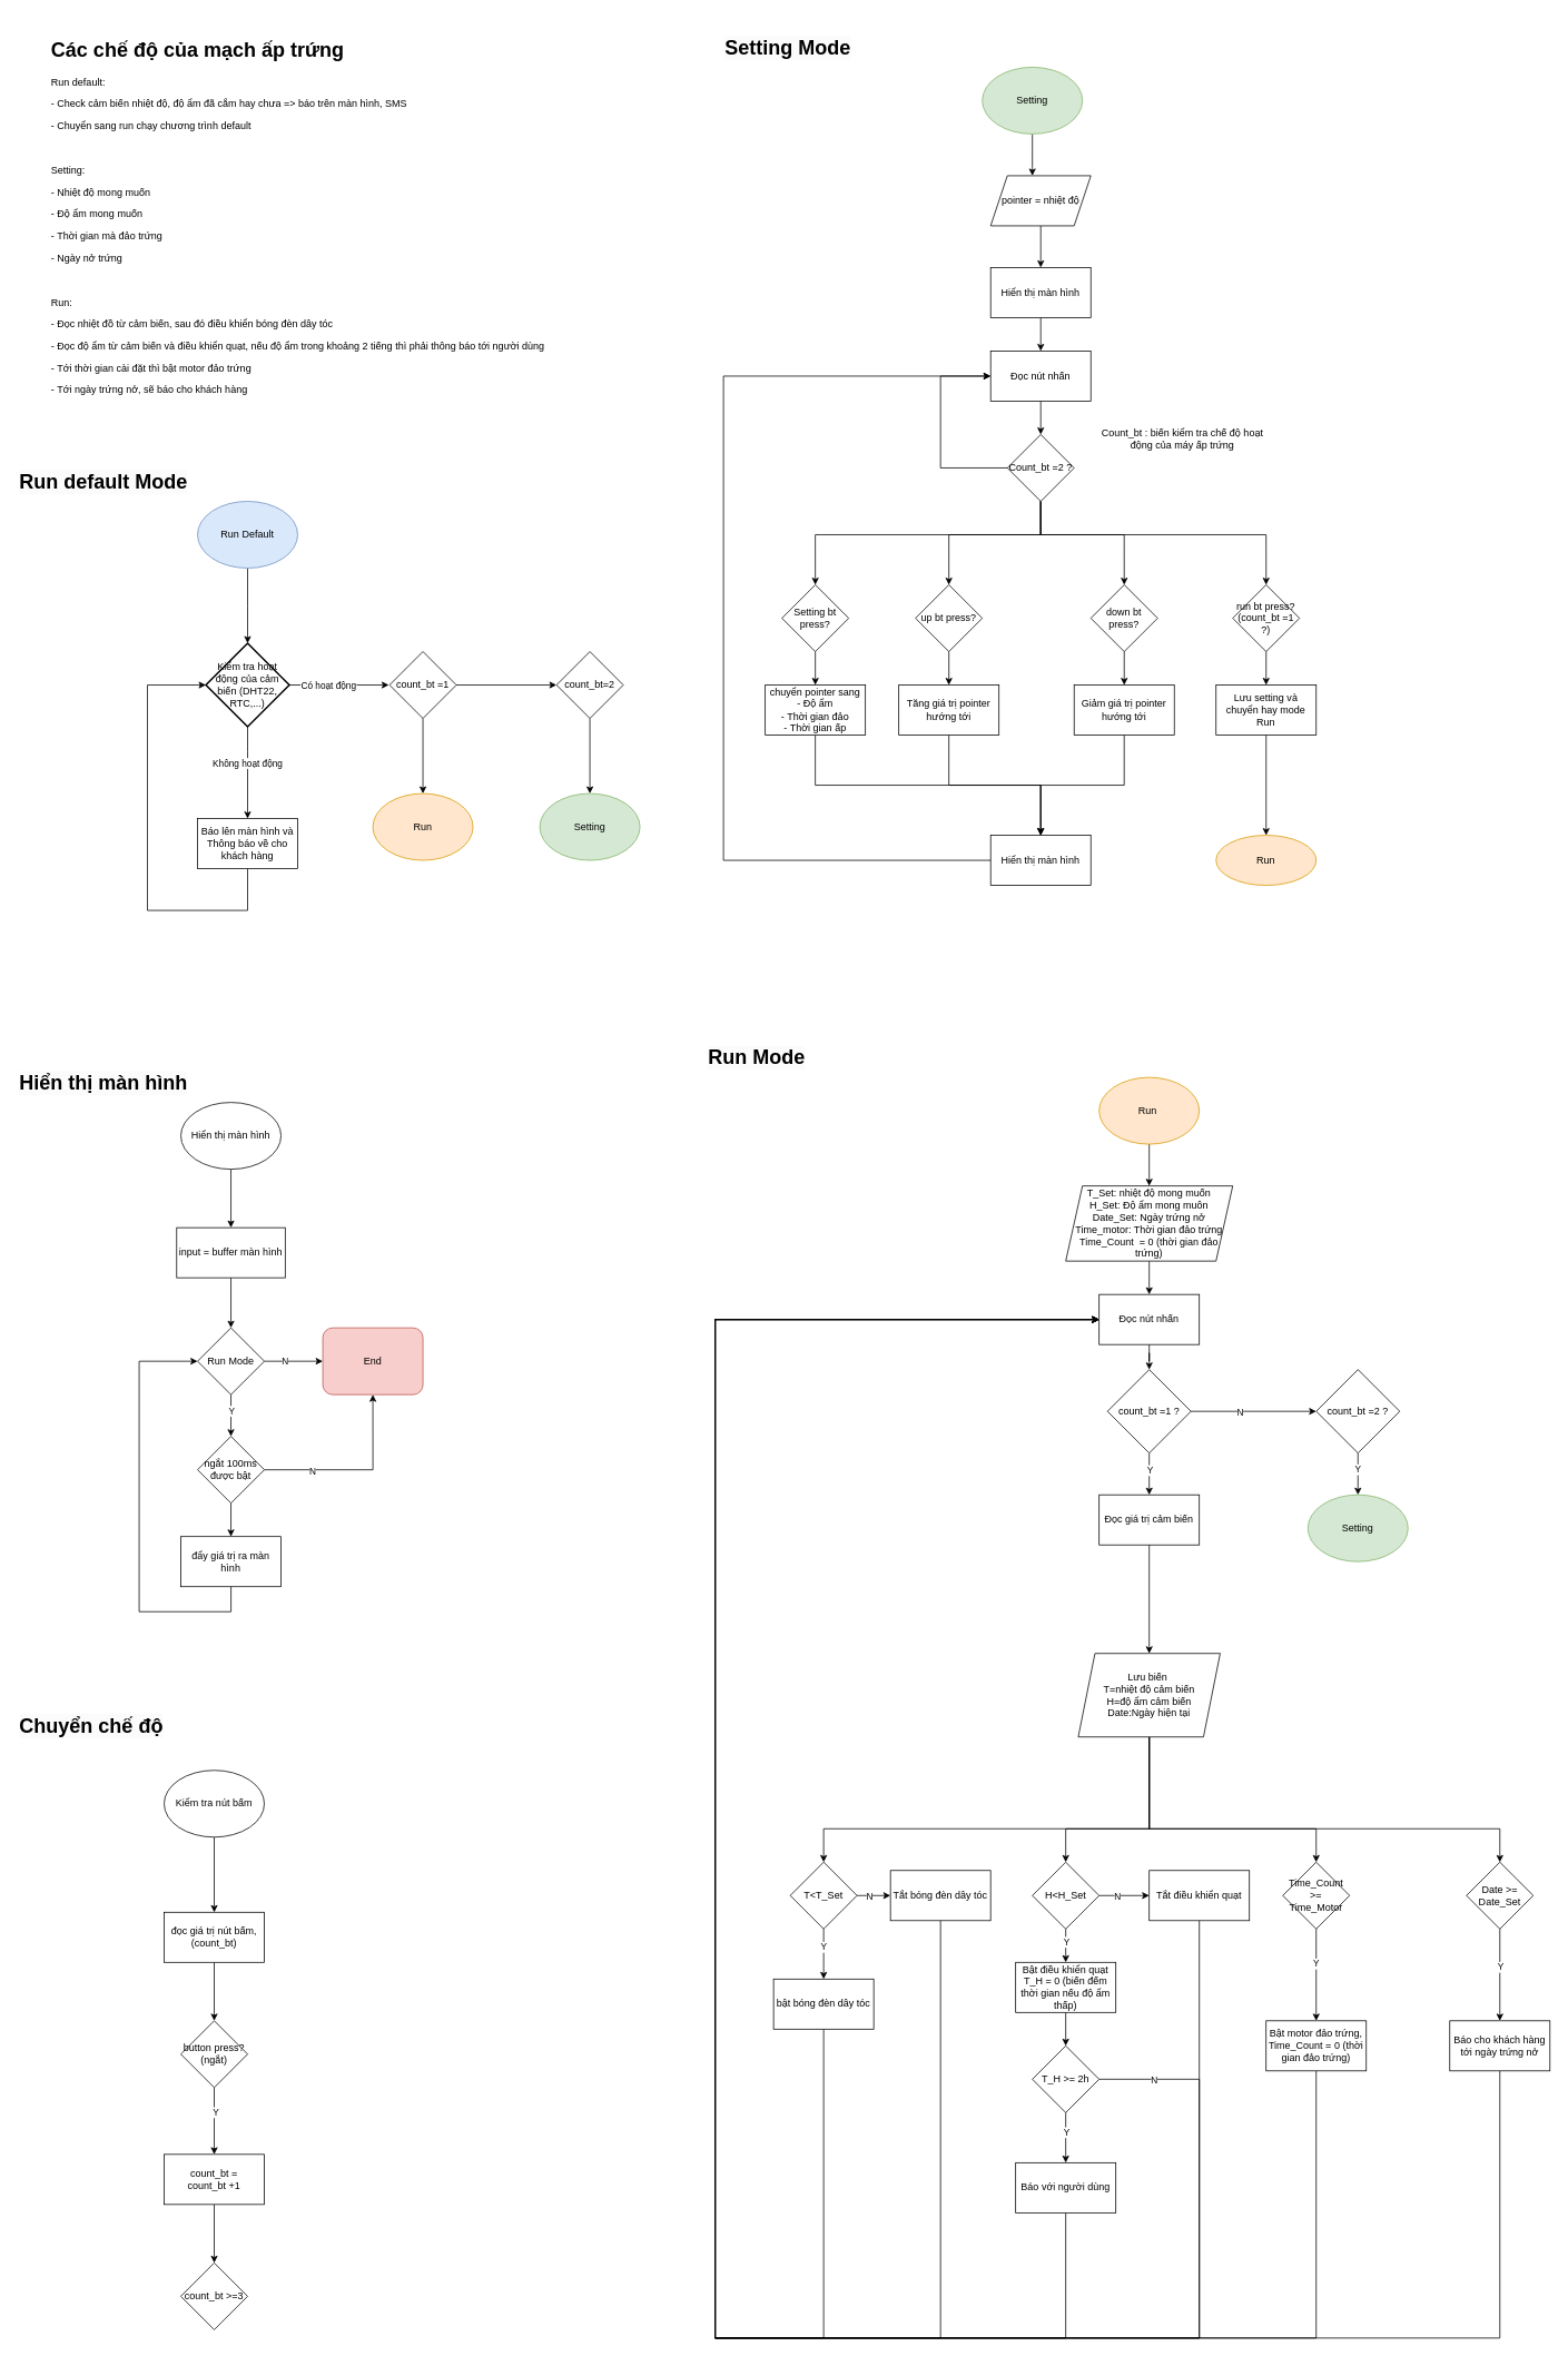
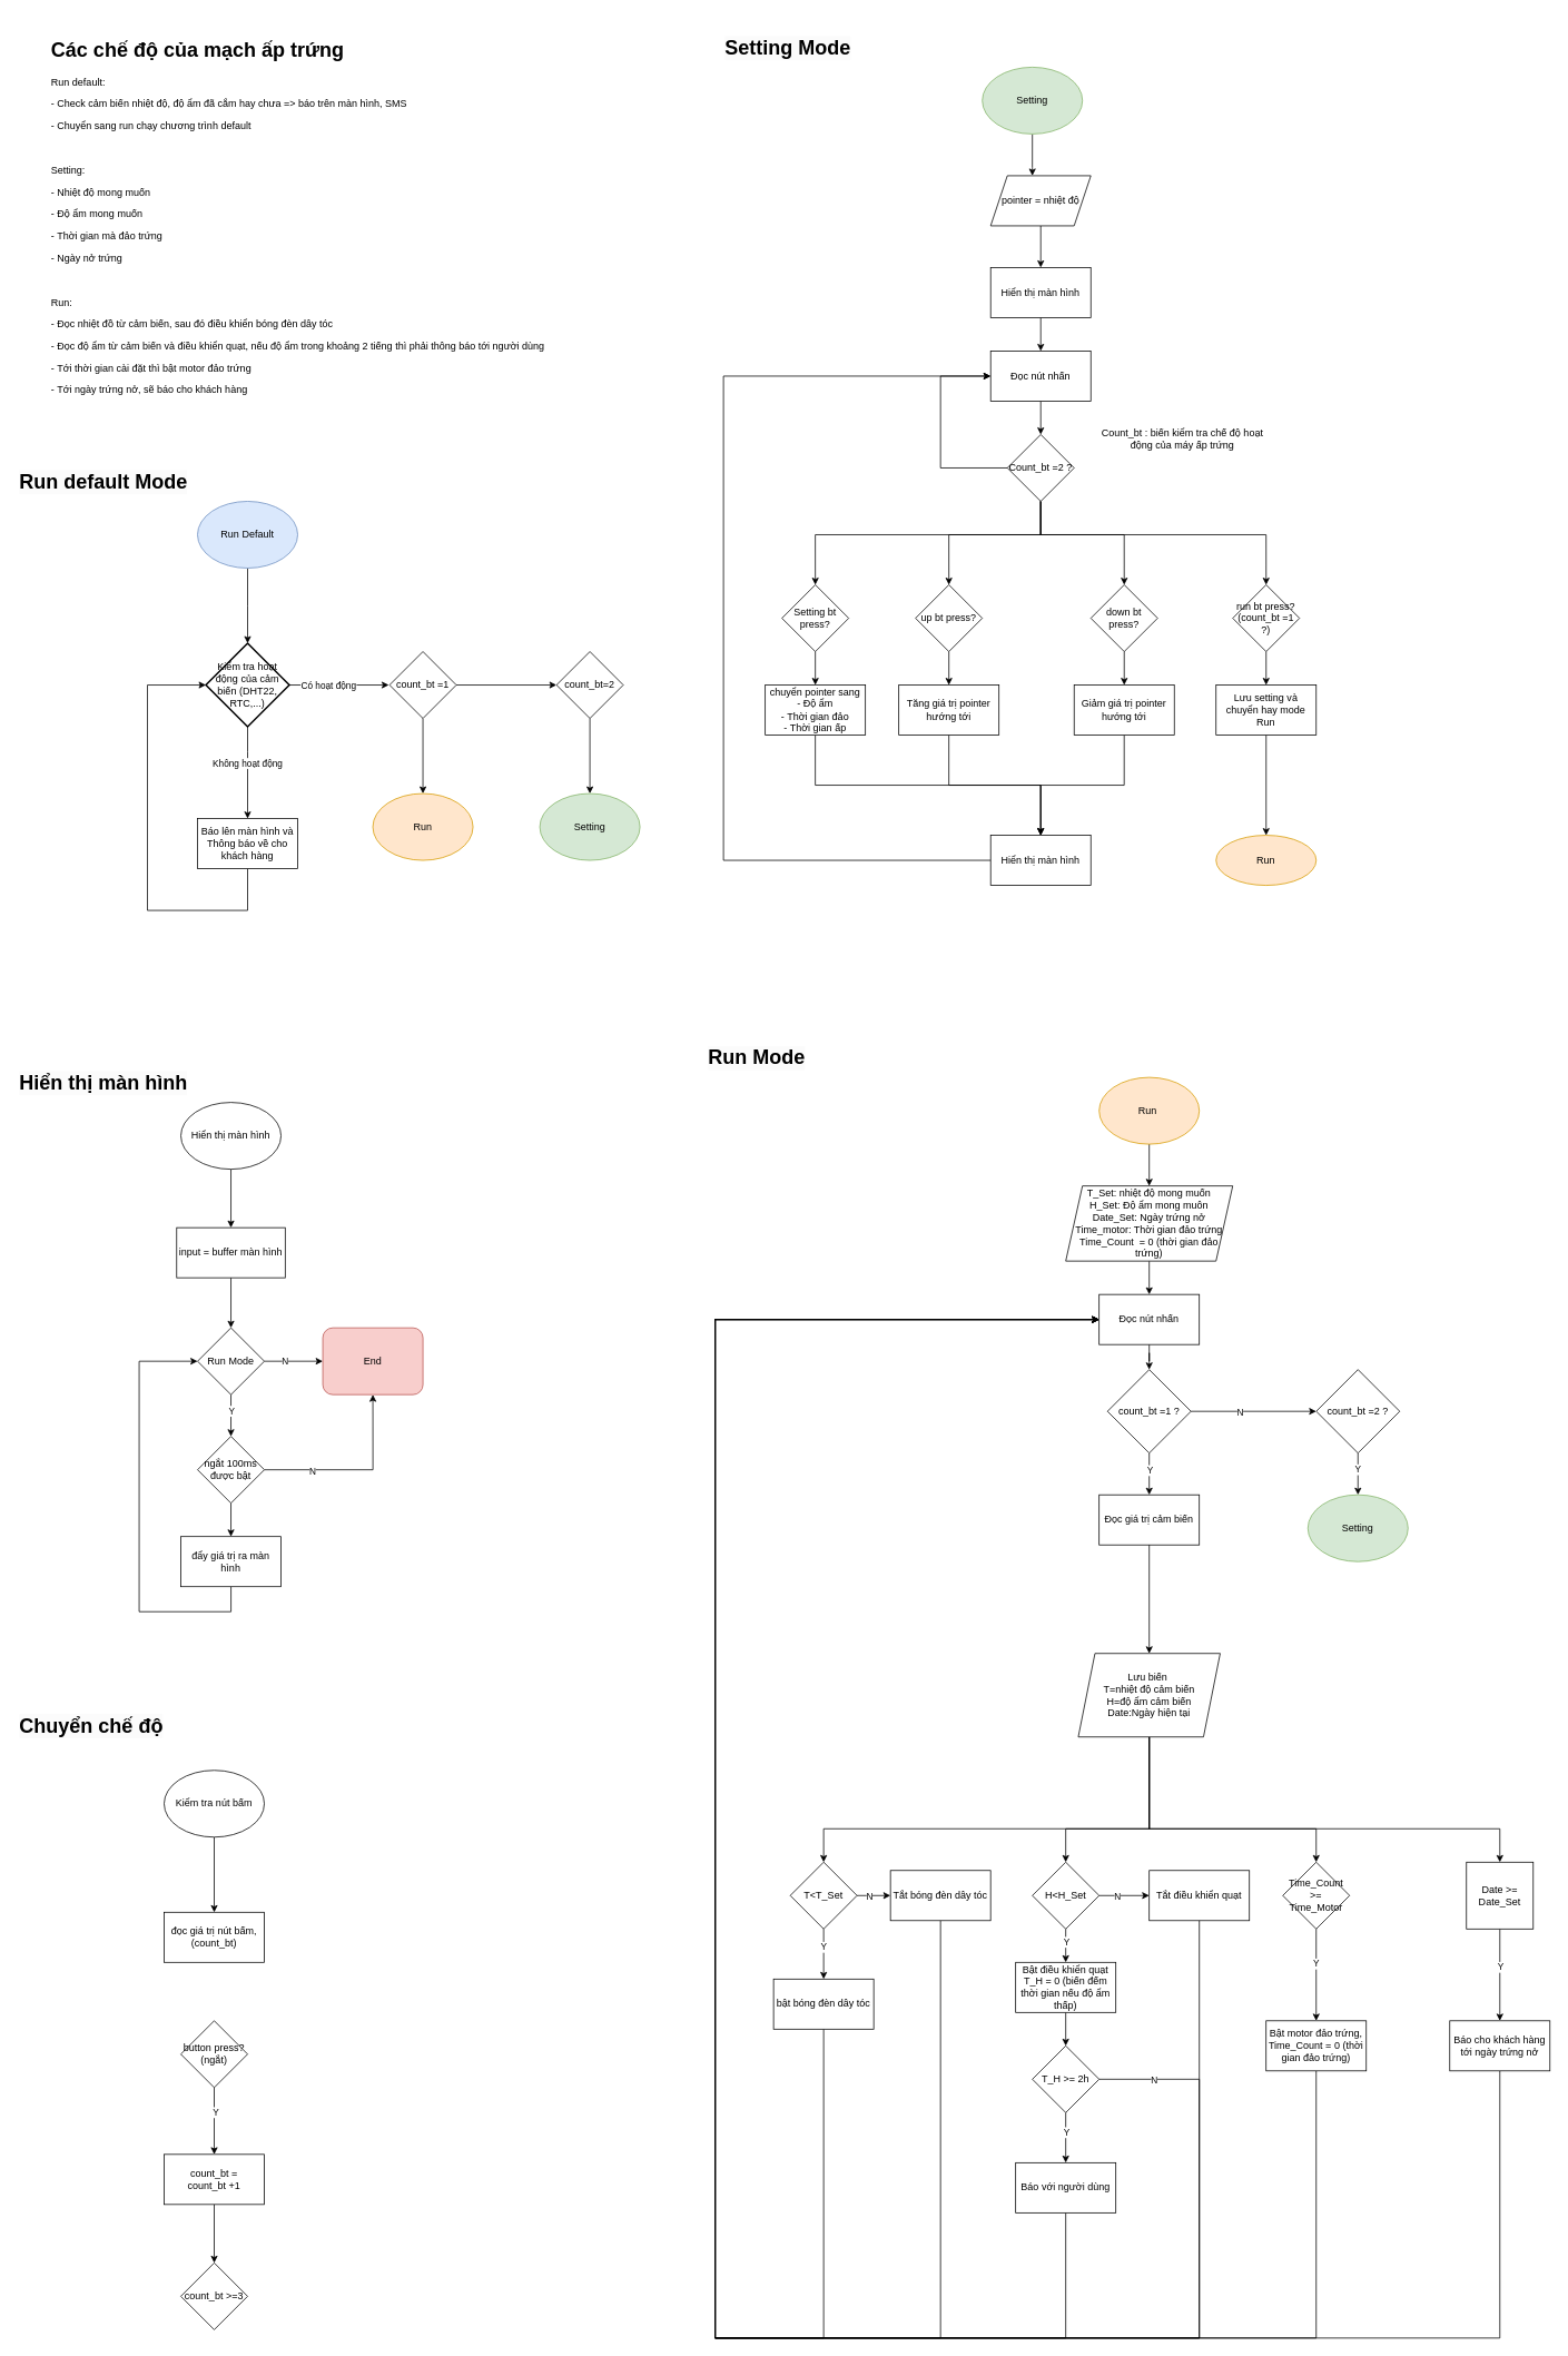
- <mxCell id="61" value="Date &amp;gt;= Date_Set" style="rhombus;whiteSpace=wrap;html=1;fontSize=12;" parent="1" vertex="1"><mxGeometry x="1756" y="2230" width="80" height="80" as="geometry" /></mxCell>
+ <mxCell id="61" value="Date &amp;gt;= Date_Set" style="whiteSpace=wrap;html=1;fontSize=12;rounded=0;" parent="1" vertex="1"><mxGeometry x="1756" y="2230" width="80" height="80" as="geometry" /></mxCell>
- <mxCell id="121" value="" style="edgeStyle=orthogonalEdgeStyle;rounded=0;orthogonalLoop=1;jettySize=auto;html=1;" parent="1" source="122" target="125" edge="1"><mxGeometry relative="1" as="geometry" /></mxCell>
